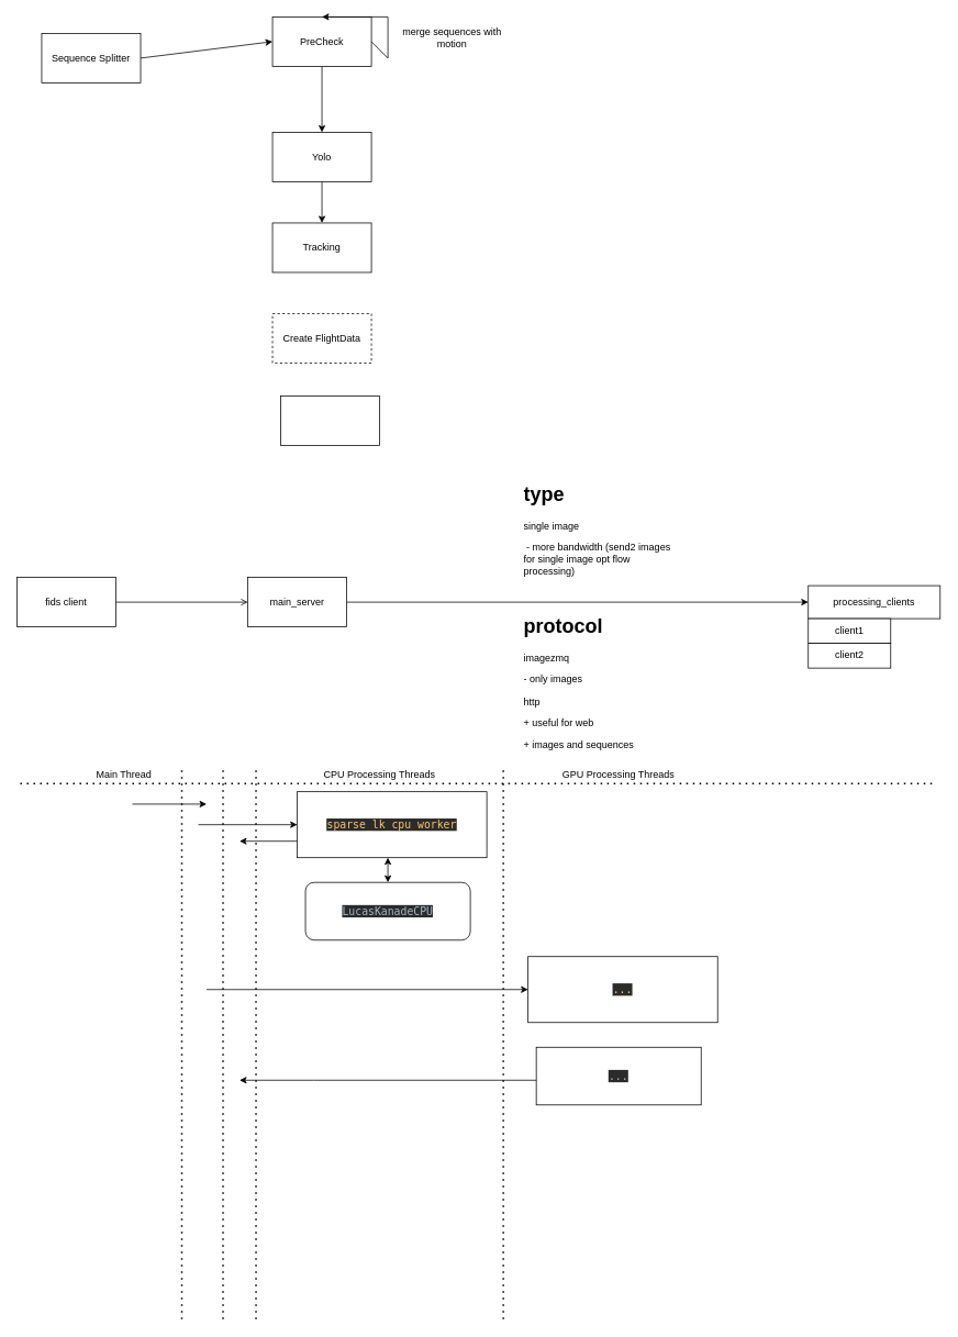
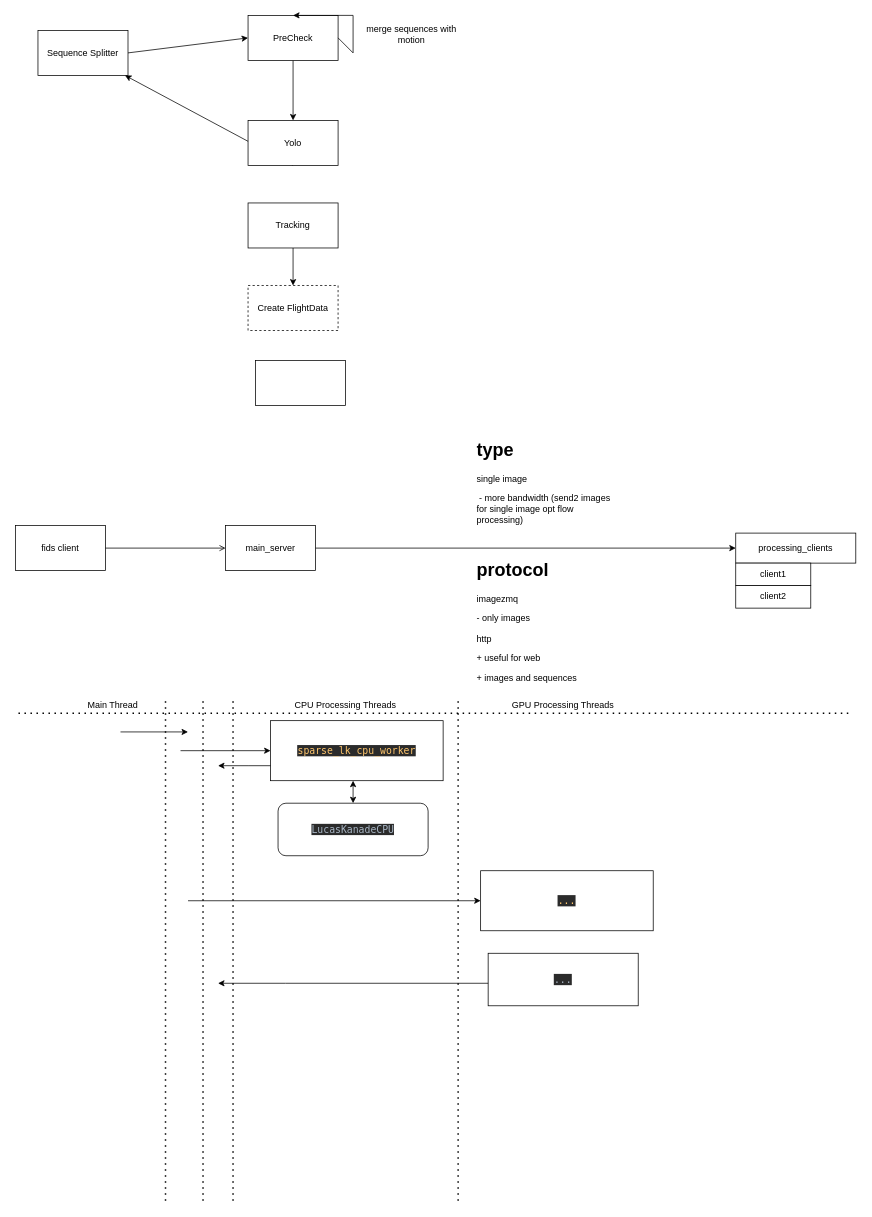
- <mxCell id="6" style="edgeStyle=none;rounded=0;orthogonalLoop=1;jettySize=auto;html=1;exitX=0.5;exitY=1;exitDx=0;exitDy=0;entryX=0.5;entryY=0;entryDx=0;entryDy=0;" parent="1" source="7" target="9" edge="1"><mxGeometry relative="1" as="geometry" /></mxCell>
+ <mxCell id="6" style="edgeStyle=none;rounded=0;orthogonalLoop=1;jettySize=auto;html=1;exitX=0.5;exitY=1;exitDx=0;exitDy=0;" parent="1" source="7" target="3" edge="1"><mxGeometry relative="1" as="geometry" /></mxCell>
+ <mxCell id="8" style="edgeStyle=none;rounded=0;orthogonalLoop=1;jettySize=auto;html=1;exitX=0.5;exitY=1;exitDx=0;exitDy=0;entryX=0.5;entryY=0;entryDx=0;entryDy=0;" parent="1" source="9" target="10" edge="1"><mxGeometry relative="1" as="geometry" /></mxCell>
